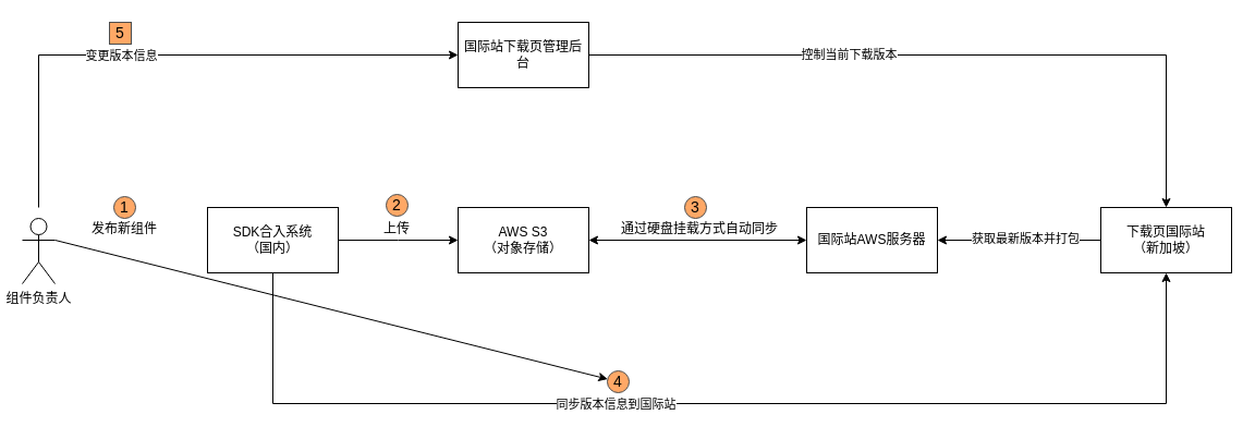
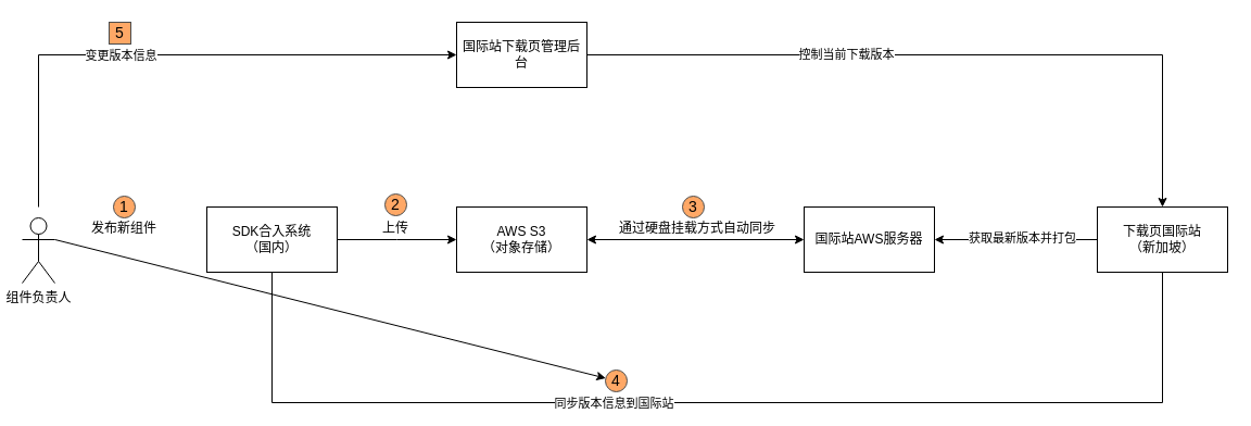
- <mxCell id="10" style="edgeStyle=orthogonalEdgeStyle;rounded=0;orthogonalLoop=1;jettySize=auto;html=1;exitX=0.5;exitY=1;exitDx=0;exitDy=0;" parent="1" source="3" target="9" edge="1"><mxGeometry relative="1" as="geometry"><Array as="points"><mxPoint x="250" y="370" /><mxPoint x="1070" y="370" /></Array></mxGeometry></mxCell>
+ <mxCell id="10" style="edgeStyle=orthogonalEdgeStyle;rounded=0;orthogonalLoop=1;jettySize=auto;html=1;exitX=0.5;exitY=1;exitDx=0;exitDy=0;endArrow=none;" parent="1" source="3" target="9" edge="1"><mxGeometry relative="1" as="geometry"><Array as="points"><mxPoint x="250" y="370" /><mxPoint x="1070" y="370" /></Array></mxGeometry></mxCell>
